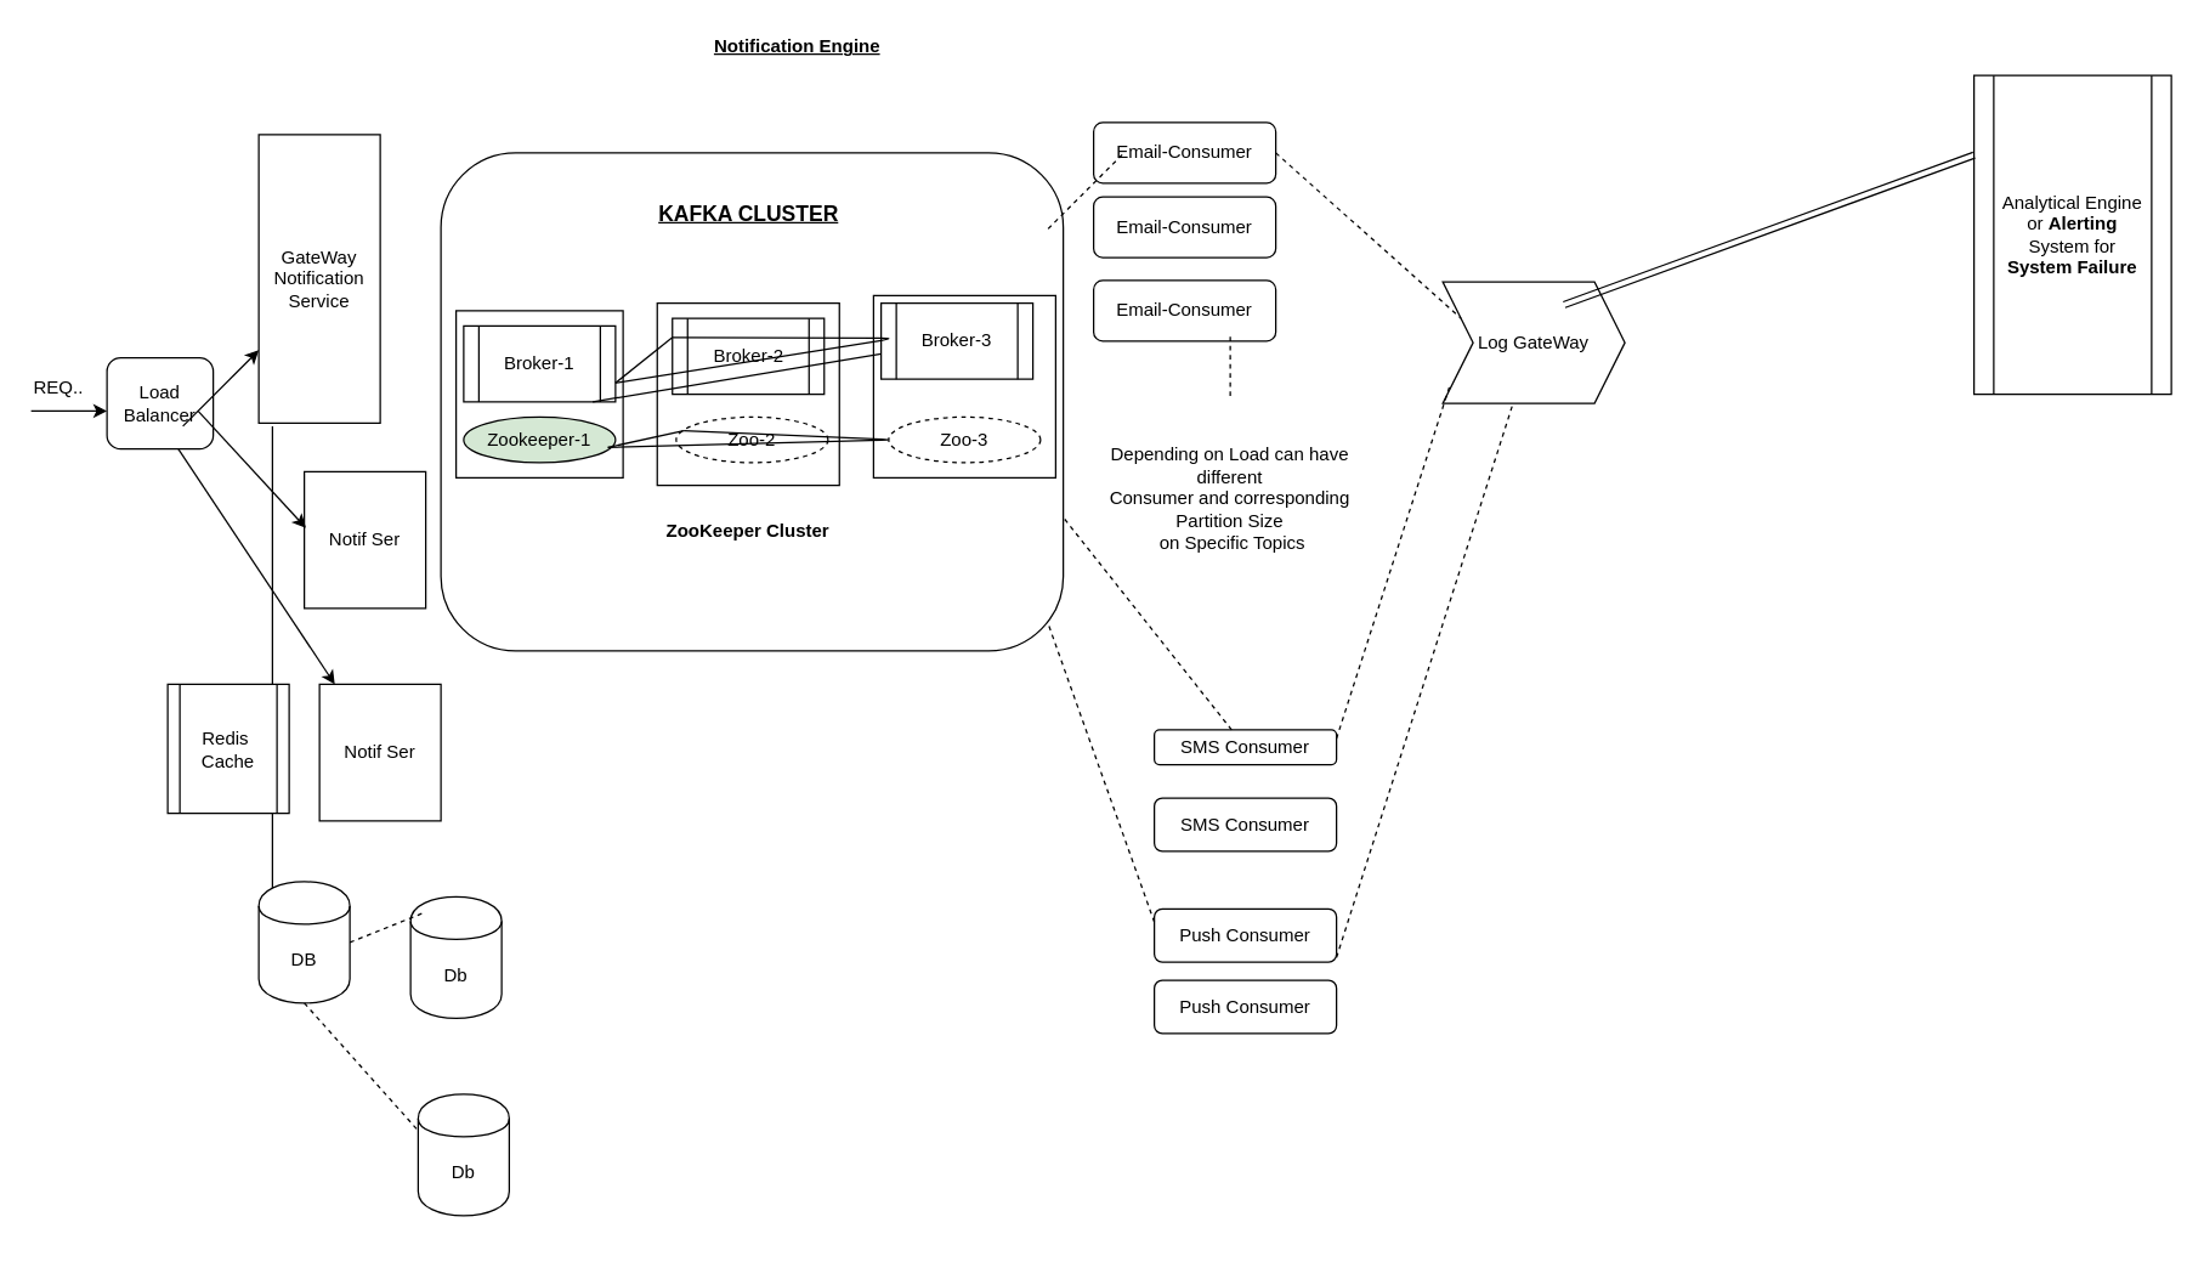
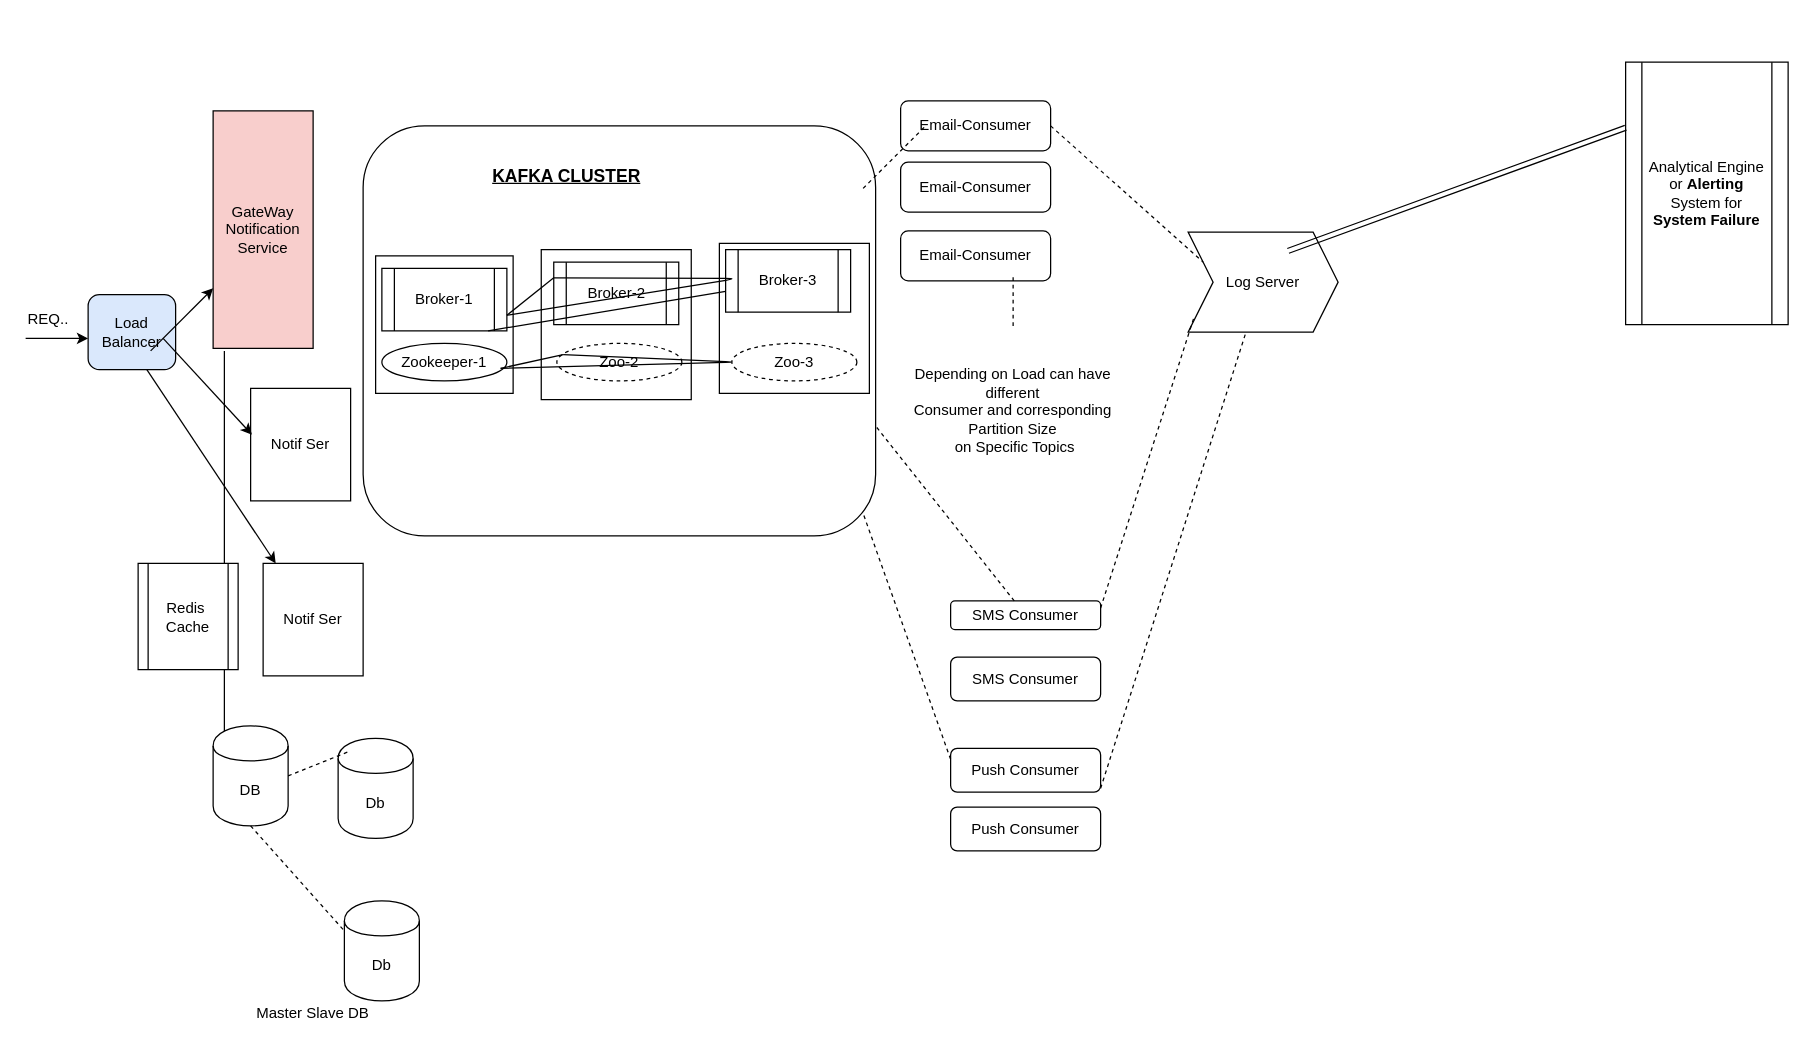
- <mxCell id="53" value="&lt;b&gt;&lt;u&gt;Notification Engine&lt;/u&gt;&lt;/b&gt;" style="text;html=1;strokeColor=none;fillColor=none;align=center;verticalAlign=middle;whiteSpace=wrap;rounded=0;" vertex="1" parent="1"><mxGeometry x="290" y="20" width="470" height="20" as="geometry" /></mxCell>
- <mxCell id="8" value="&lt;b&gt;&lt;font style=&quot;font-size: 14px&quot;&gt;&lt;u&gt;KAFKA CLUSTER&lt;/u&gt;&lt;/font&gt;&lt;/b&gt;" style="text;html=1;strokeColor=none;fillColor=none;align=center;verticalAlign=middle;whiteSpace=wrap;rounded=0;" vertex="1" parent="1"><mxGeometry x="397.5" y="130" width="190" height="20" as="geometry" /></mxCell>
+ <mxCell id="8" value="&lt;b&gt;&lt;font style=&quot;font-size: 14px&quot;&gt;&lt;u&gt;KAFKA CLUSTER&lt;/u&gt;&lt;/font&gt;&lt;/b&gt;" style="text;html=1;strokeColor=none;fillColor=none;align=center;verticalAlign=middle;whiteSpace=wrap;rounded=0;" vertex="1" parent="1"><mxGeometry x="357.5" y="130" width="190" height="20" as="geometry" /></mxCell>
- <mxCell id="5" value="GateWay&lt;br&gt;Notification Service" style="rounded=0;whiteSpace=wrap;html=1;" vertex="1" parent="1"><mxGeometry x="170" y="88" width="80" height="190" as="geometry" /></mxCell>
+ <mxCell id="5" value="GateWay&lt;br&gt;Notification Service" style="rounded=0;whiteSpace=wrap;html=1;fillColor=#f8cecc;" vertex="1" parent="1"><mxGeometry x="170" y="88" width="80" height="190" as="geometry" /></mxCell>
- <mxCell id="43" value="Log GateWay" style="shape=step;perimeter=stepPerimeter;whiteSpace=wrap;html=1;fixedSize=1;" vertex="1" parent="1"><mxGeometry x="950" y="185" width="120" height="80" as="geometry" /></mxCell>
+ <mxCell id="43" value="Log Server" style="shape=step;perimeter=stepPerimeter;whiteSpace=wrap;html=1;fixedSize=1;" vertex="1" parent="1"><mxGeometry x="950" y="185" width="120" height="80" as="geometry" /></mxCell>
- <mxCell id="2" value="Load Balancer" style="rounded=1;whiteSpace=wrap;html=1;" vertex="1" parent="1"><mxGeometry x="70" y="235" width="70" height="60" as="geometry" /></mxCell>
+ <mxCell id="2" value="Load Balancer" style="rounded=1;whiteSpace=wrap;html=1;fillColor=#dae8fc;" vertex="1" parent="1"><mxGeometry x="70" y="235" width="70" height="60" as="geometry" /></mxCell>
- <mxCell id="14" value="Zookeeper-1" style="ellipse;whiteSpace=wrap;html=1;fillColor=#d5e8d4;" vertex="1" parent="1"><mxGeometry x="305" y="274" width="100" height="30" as="geometry" /></mxCell>
+ <mxCell id="14" value="Zookeeper-1" style="ellipse;whiteSpace=wrap;html=1;" vertex="1" parent="1"><mxGeometry x="305" y="274" width="100" height="30" as="geometry" /></mxCell>
- <mxCell id="52" value="&lt;b&gt;ZooKeeper Cluster&lt;/b&gt;" style="text;html=1;strokeColor=none;fillColor=none;align=center;verticalAlign=middle;whiteSpace=wrap;rounded=0;" vertex="1" parent="1"><mxGeometry x="405" y="339" width="175" height="20" as="geometry" /></mxCell>
+ <mxCell id="32" value="Master Slave DB" style="text;html=1;strokeColor=none;fillColor=none;align=center;verticalAlign=middle;whiteSpace=wrap;rounded=0;" vertex="1" parent="1"><mxGeometry x="170" y="800" width="160" height="20" as="geometry" /></mxCell>
